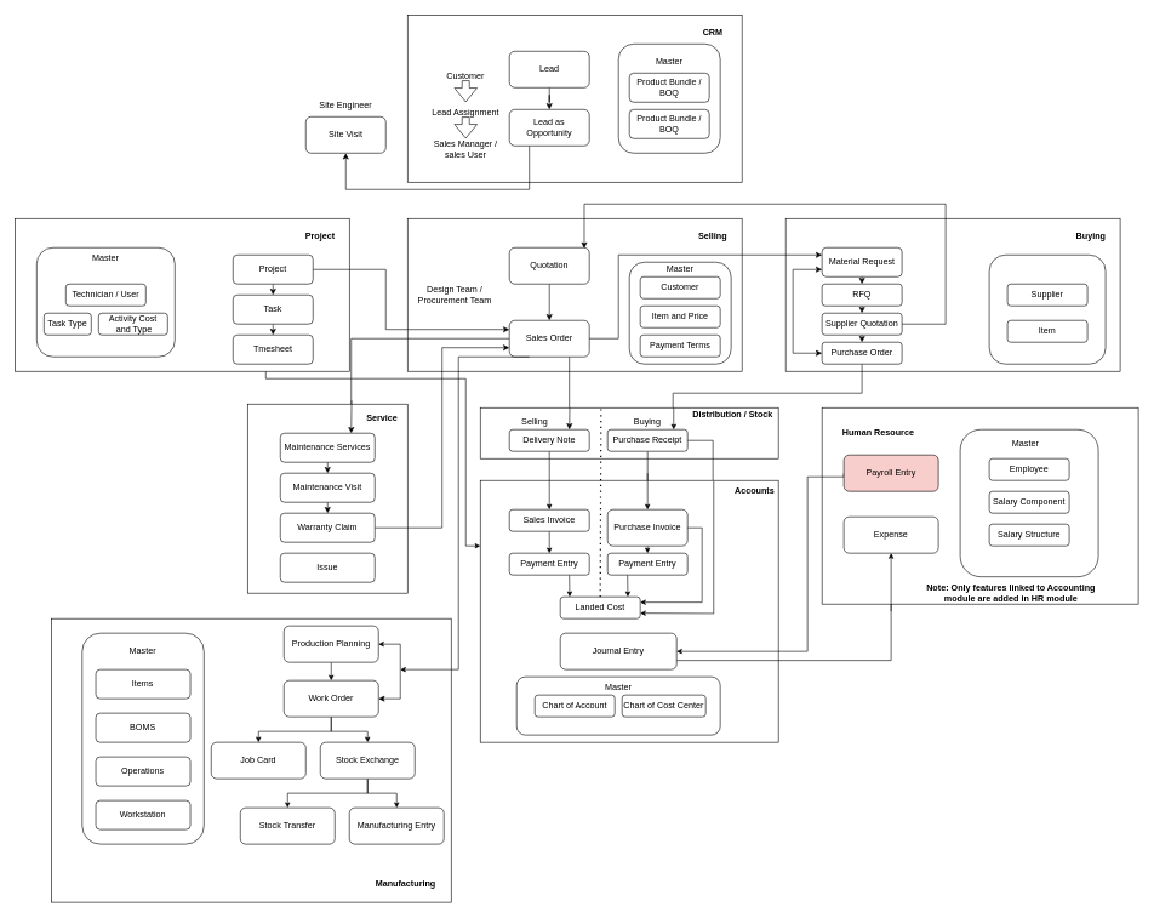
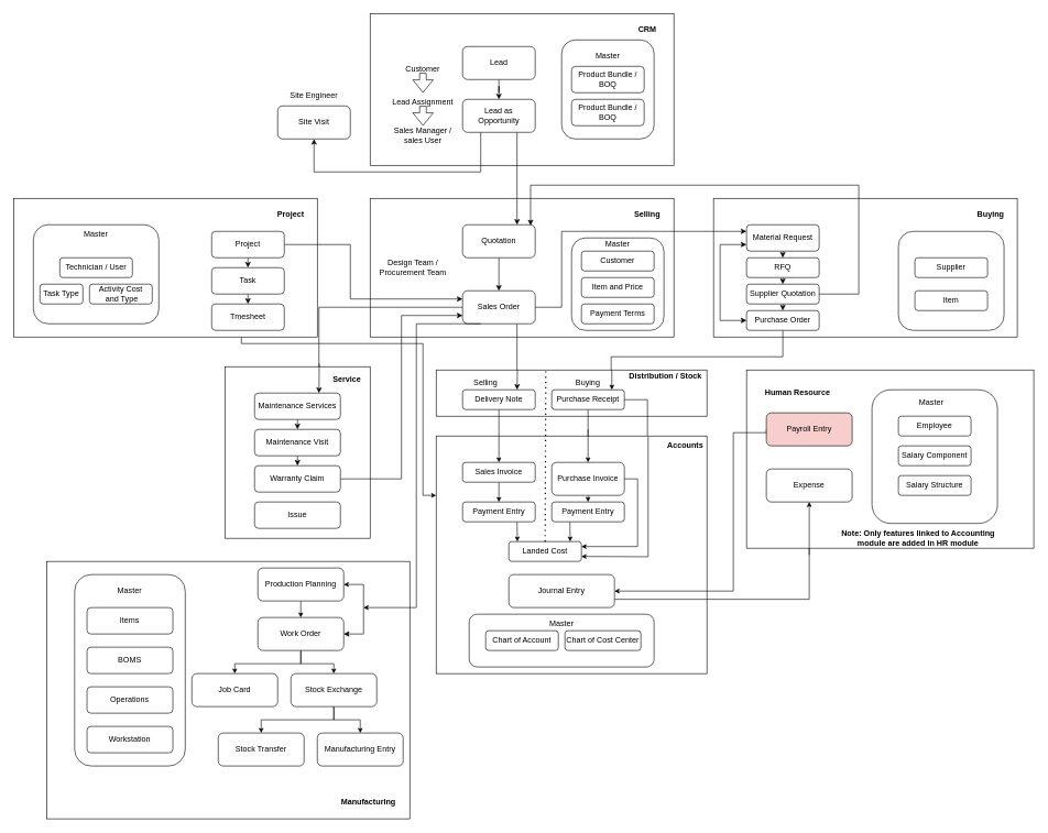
+ <mxCell id="32" value="" style="endArrow=classic;html=1;rounded=0;exitX=0.75;exitY=1;exitDx=0;exitDy=0;entryX=0.75;entryY=0;entryDx=0;entryDy=0;" edge="1" parent="1" source="11" target="22"><mxGeometry width="50" height="50" relative="1" as="geometry"><mxPoint x="750" y="350" as="sourcePoint" /><mxPoint x="800" y="300" as="targetPoint" /></mxGeometry></mxCell>
